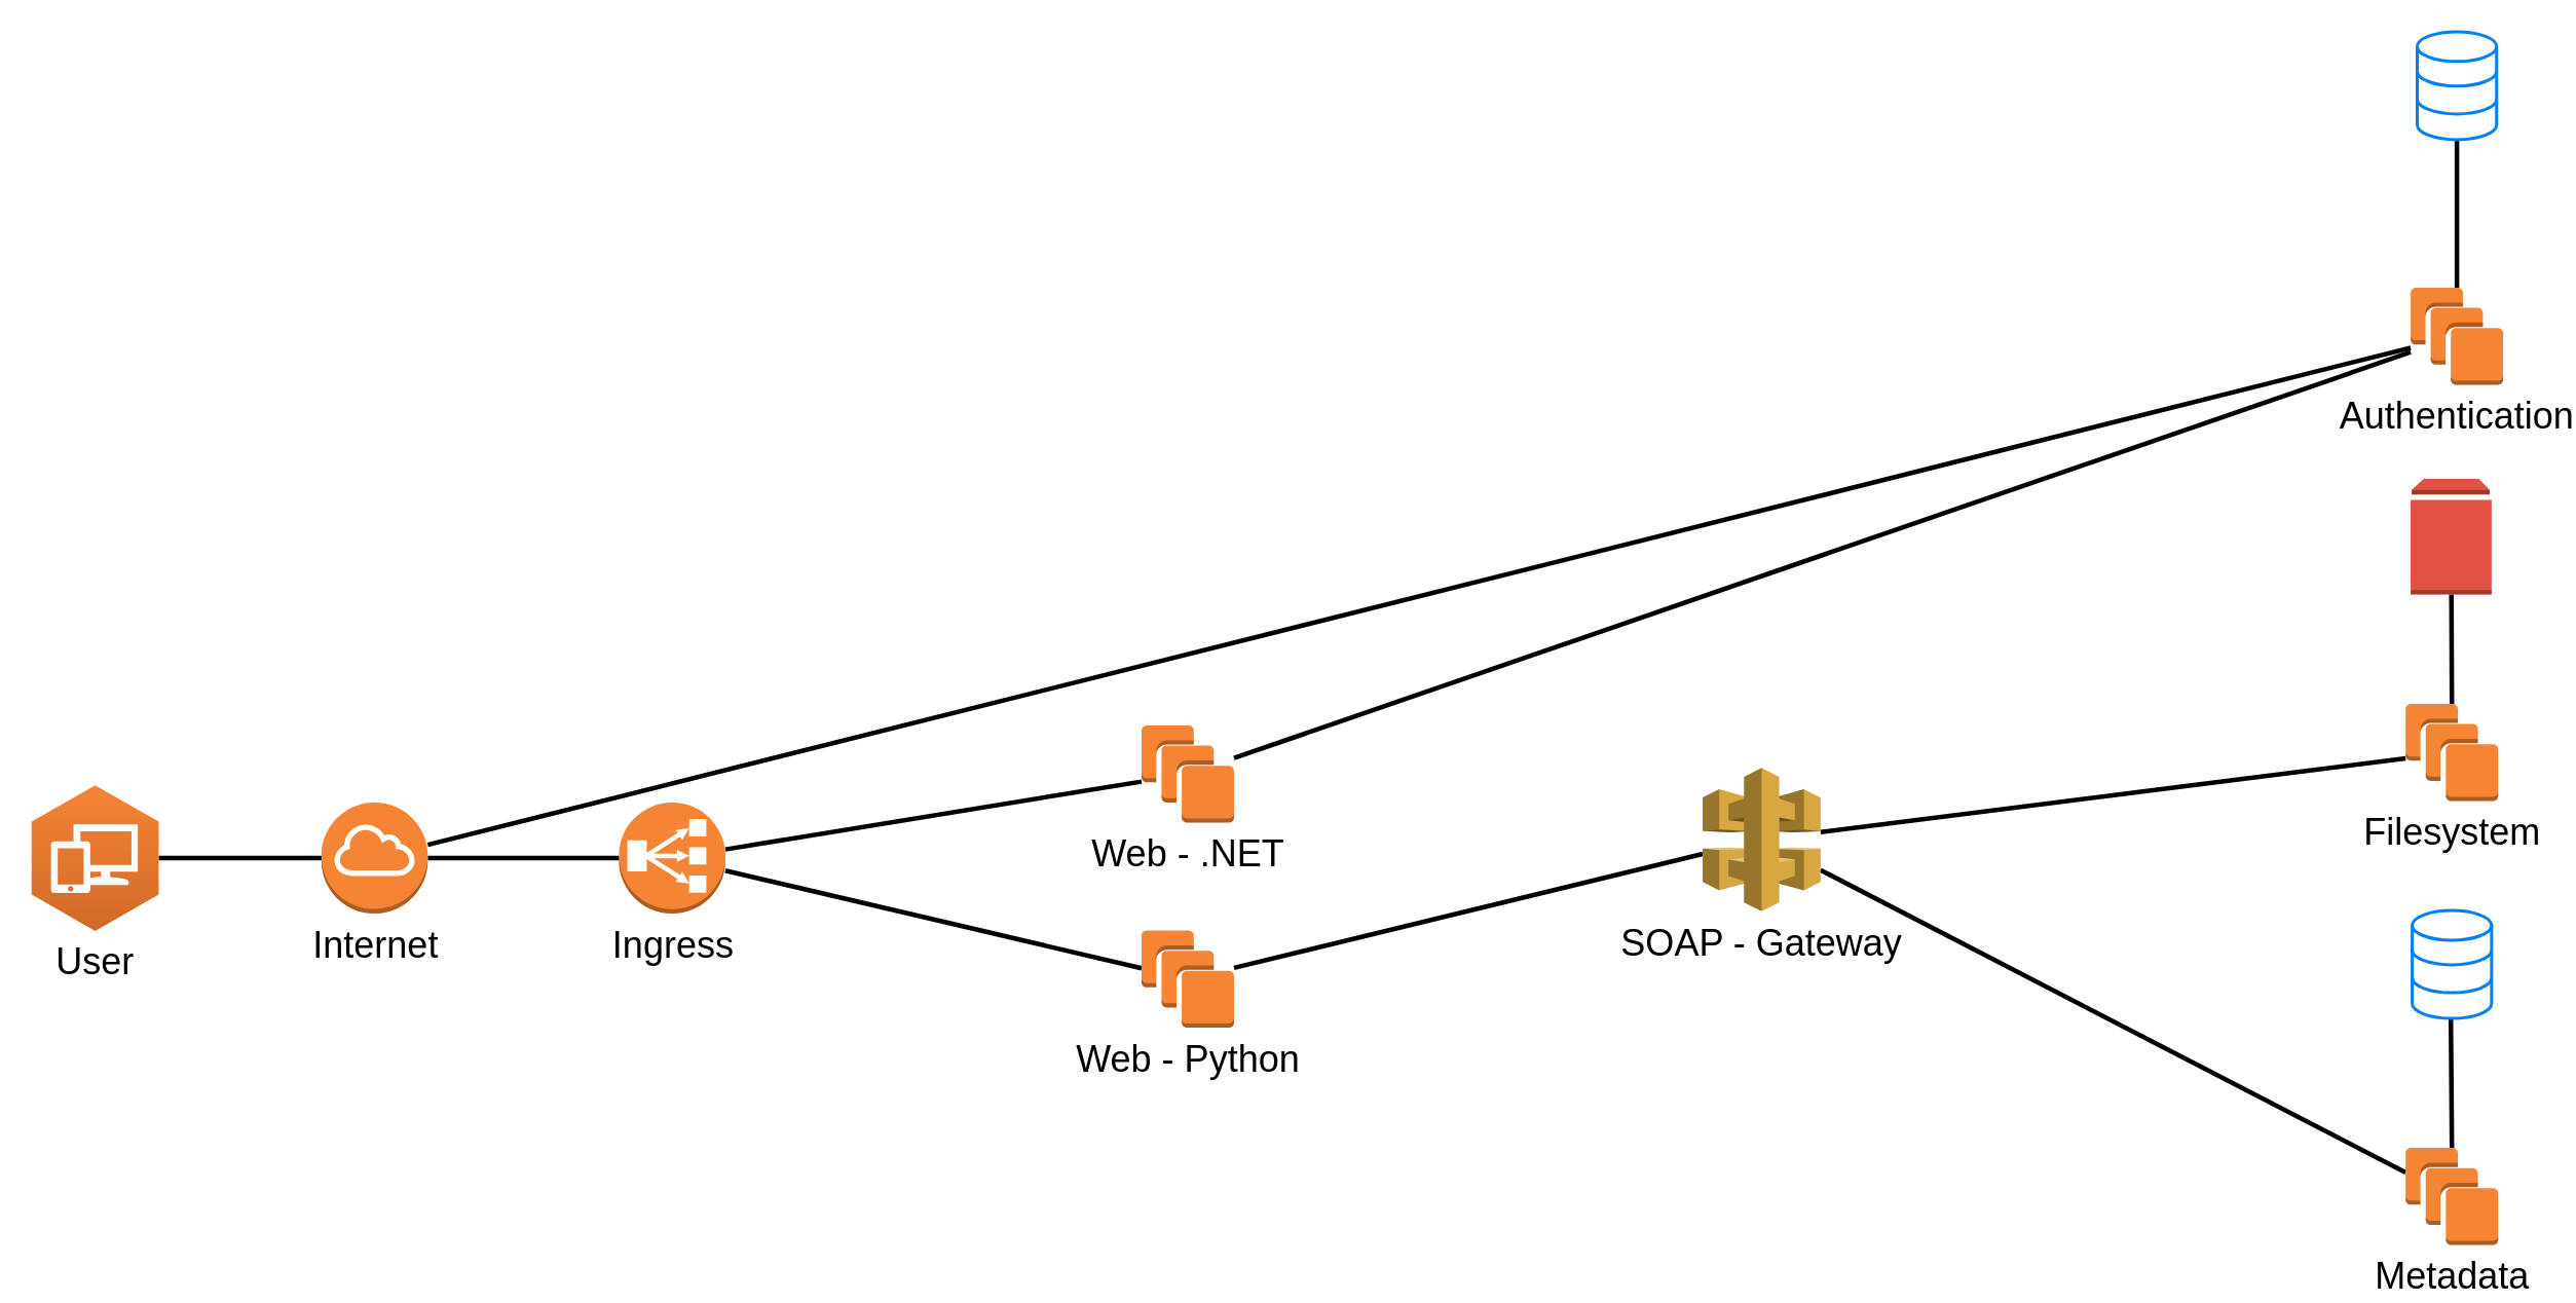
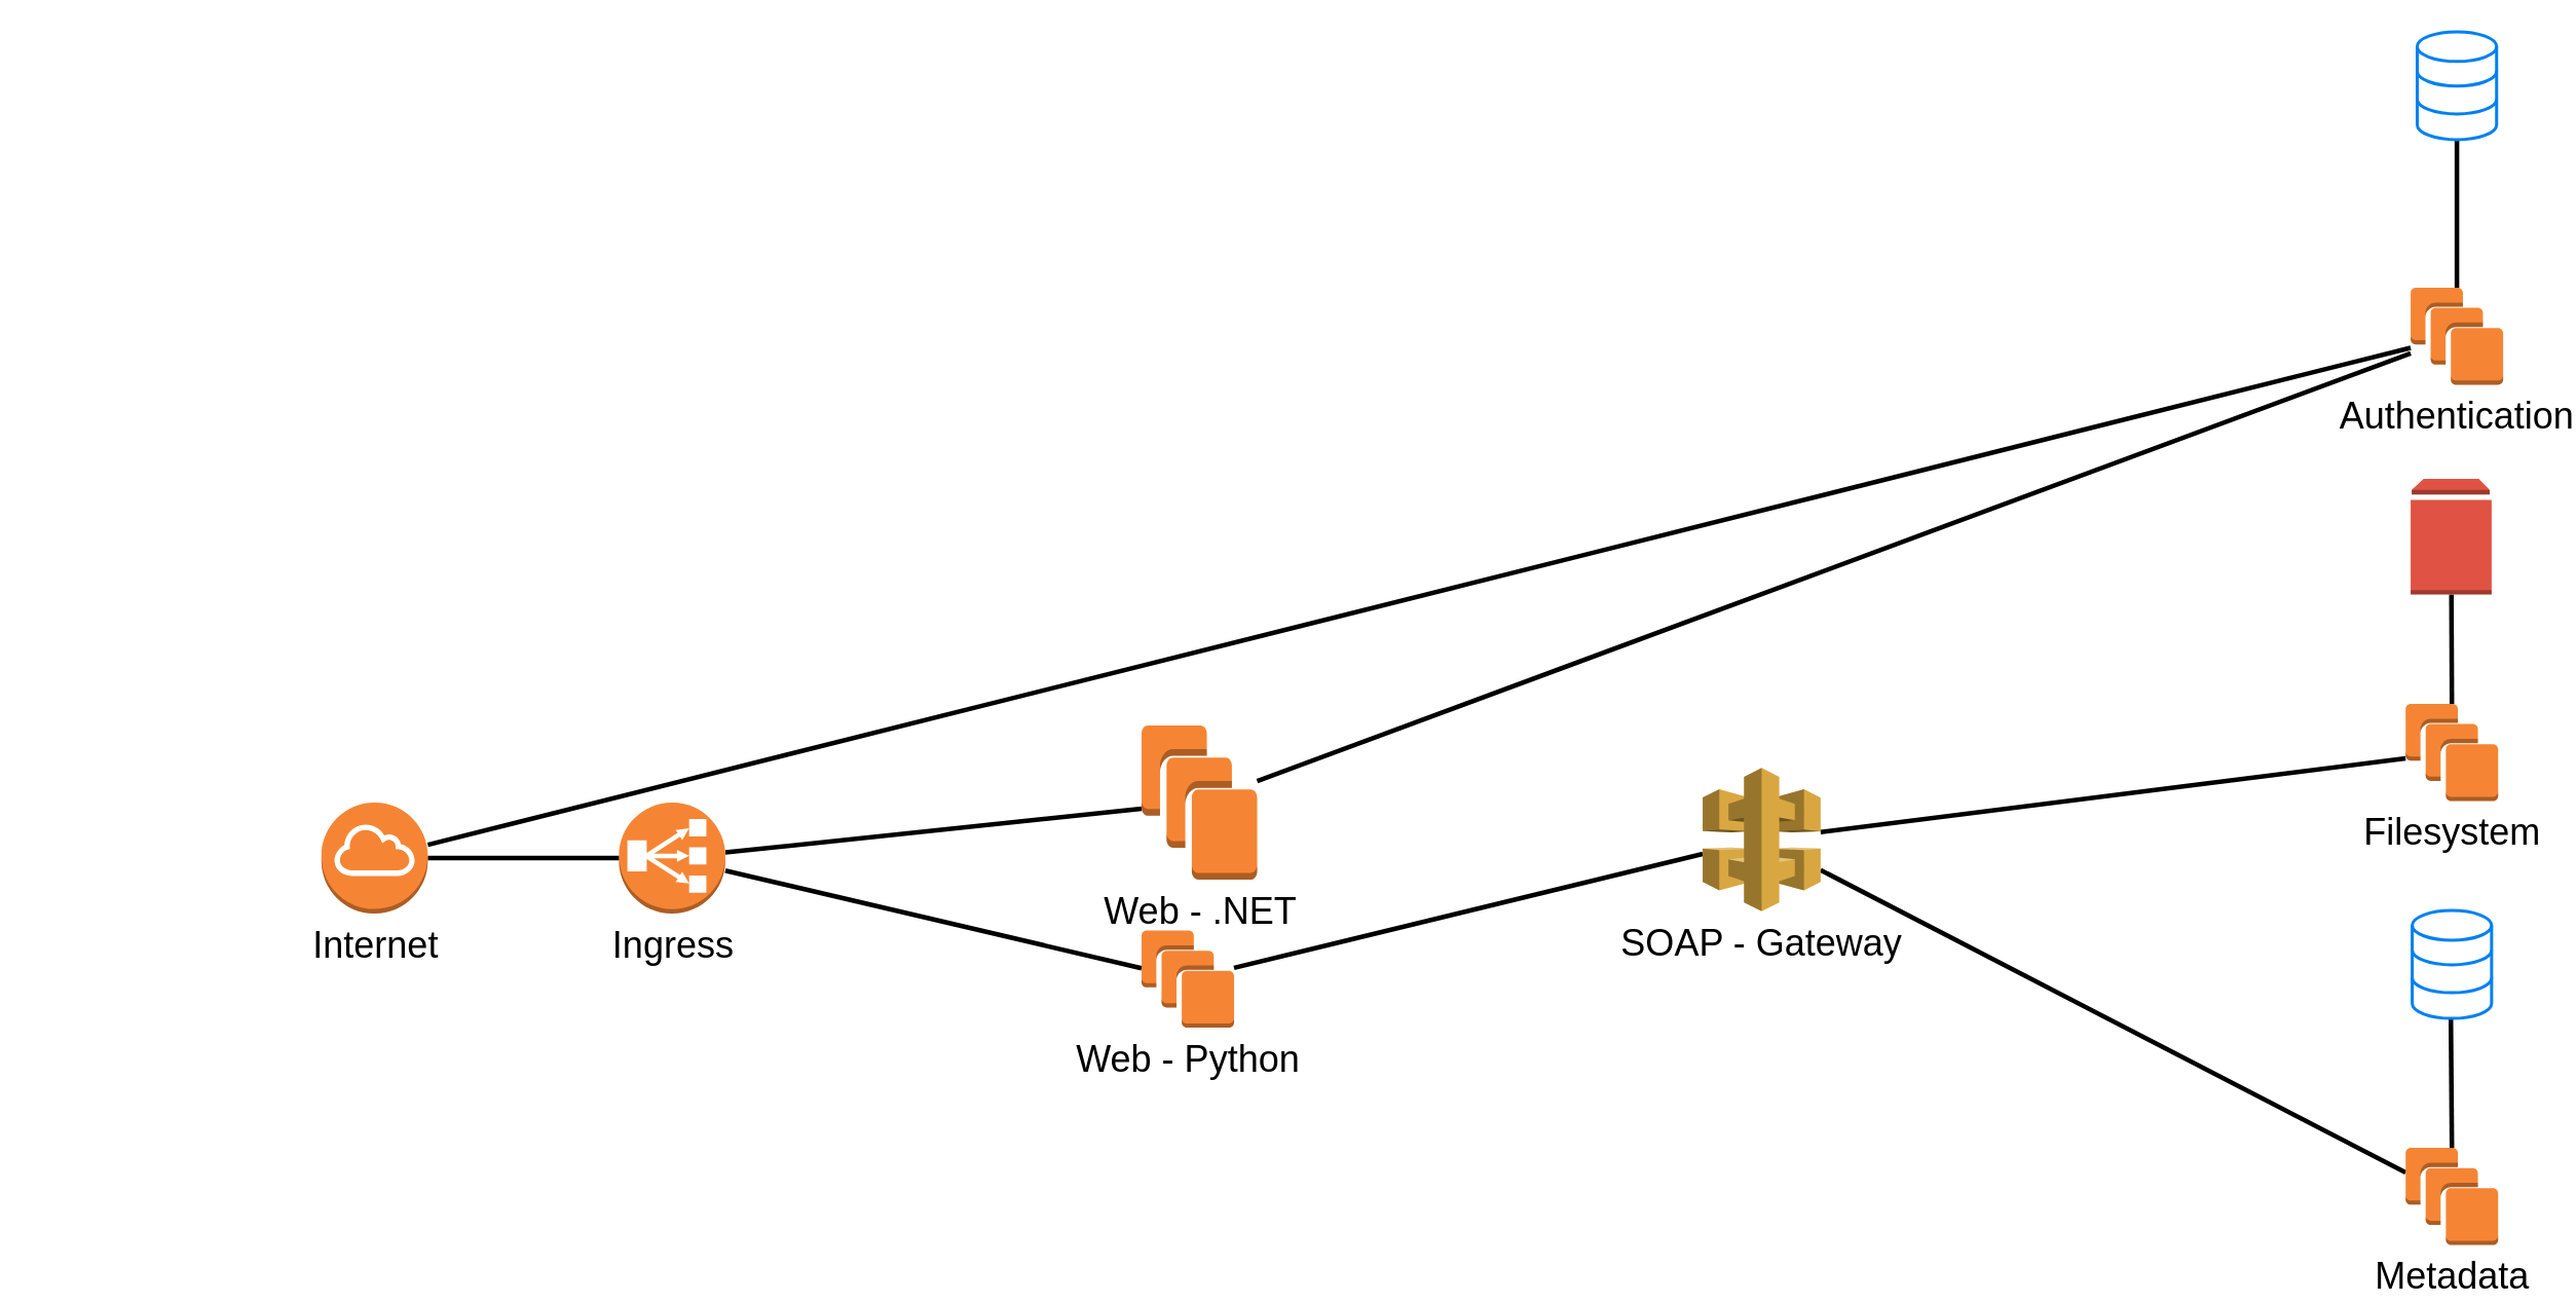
- <mxCell id="14" value="Web - .NET" style="outlineConnect=0;dashed=0;verticalLabelPosition=bottom;verticalAlign=top;align=center;html=1;shape=mxgraph.aws3.instances;fillColor=#F58534;gradientColor=none;fontSize=24;" parent="1" vertex="1"><mxGeometry x="740" y="470" width="60" height="63" as="geometry" /></mxCell>
+ <mxCell id="14" value="Web - .NET" style="outlineConnect=0;dashed=0;verticalLabelPosition=bottom;verticalAlign=top;align=center;html=1;shape=mxgraph.aws3.instances;fillColor=#F58534;gradientColor=none;fontSize=24;" parent="1" vertex="1"><mxGeometry x="740" y="470" width="75" height="100" as="geometry" /></mxCell>
- <mxCell id="10" value="User" style="outlineConnect=0;dashed=0;verticalLabelPosition=bottom;verticalAlign=top;align=center;html=1;shape=mxgraph.aws3.workspaces;fillColor=#D16A28;gradientColor=#F58435;gradientDirection=north;fontSize=24;" parent="1" vertex="1"><mxGeometry x="20" y="508.75" width="82.5" height="94.5" as="geometry" /></mxCell>
- <mxCell id="9" style="edgeStyle=none;curved=1;rounded=0;orthogonalLoop=1;jettySize=auto;html=1;exitX=1;exitY=0.5;exitDx=0;exitDy=0;exitPerimeter=0;fontSize=24;startSize=8;endSize=8;strokeWidth=3;endArrow=none;endFill=0;" parent="1" source="10" target="8" edge="1"><mxGeometry relative="1" as="geometry" /></mxCell>
